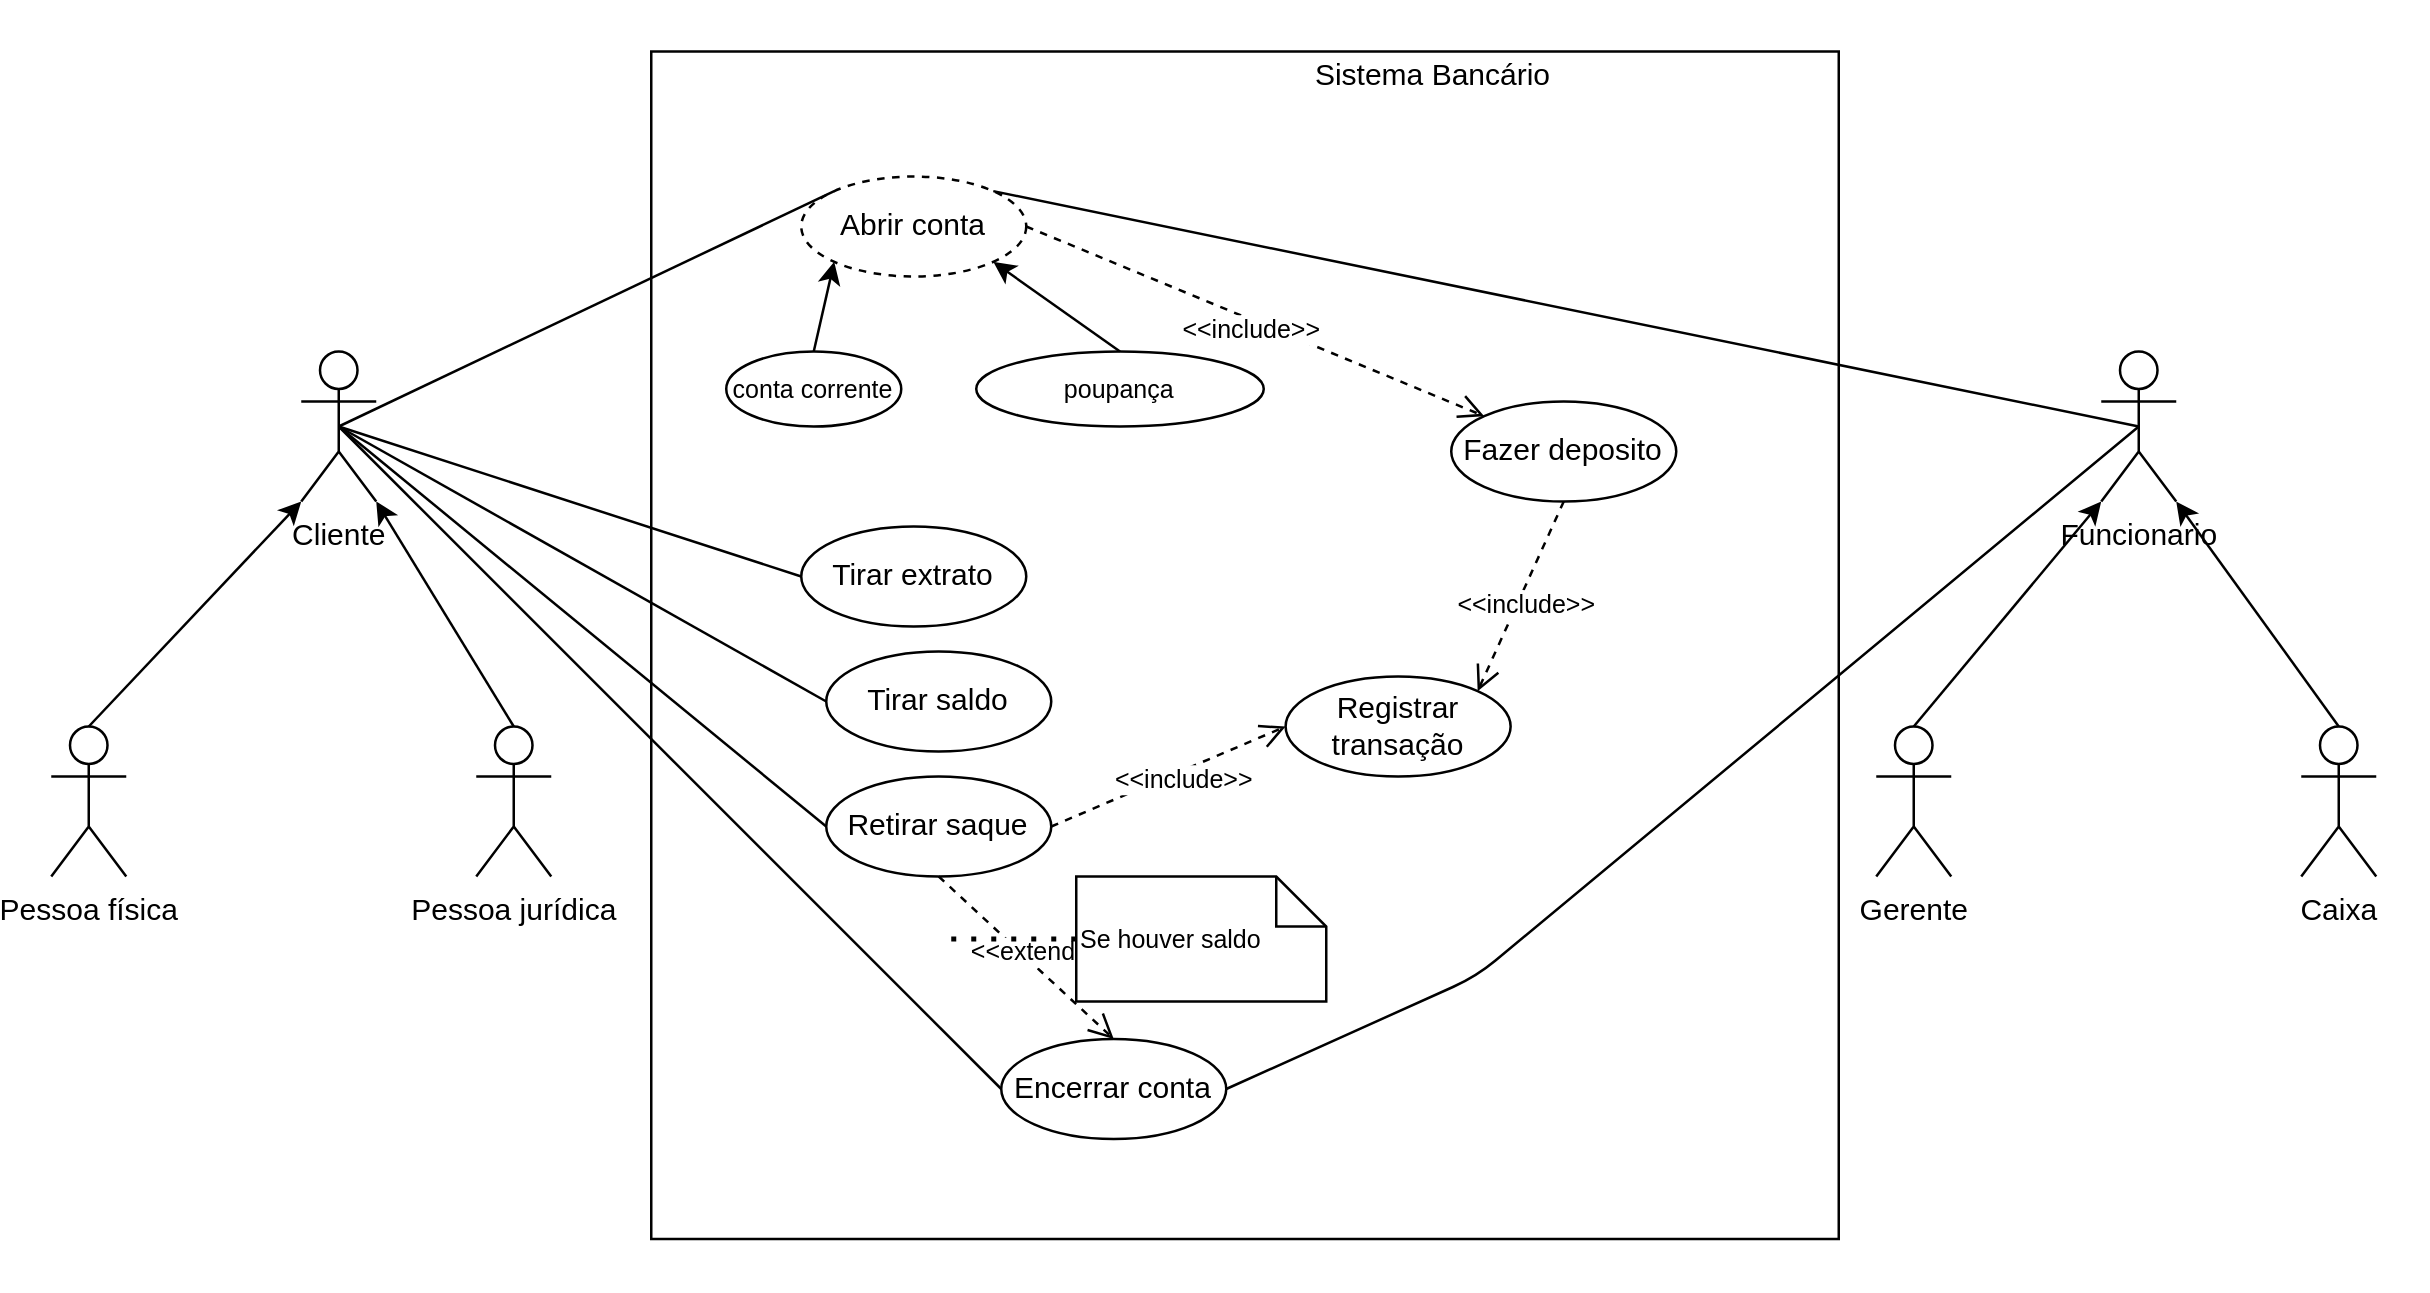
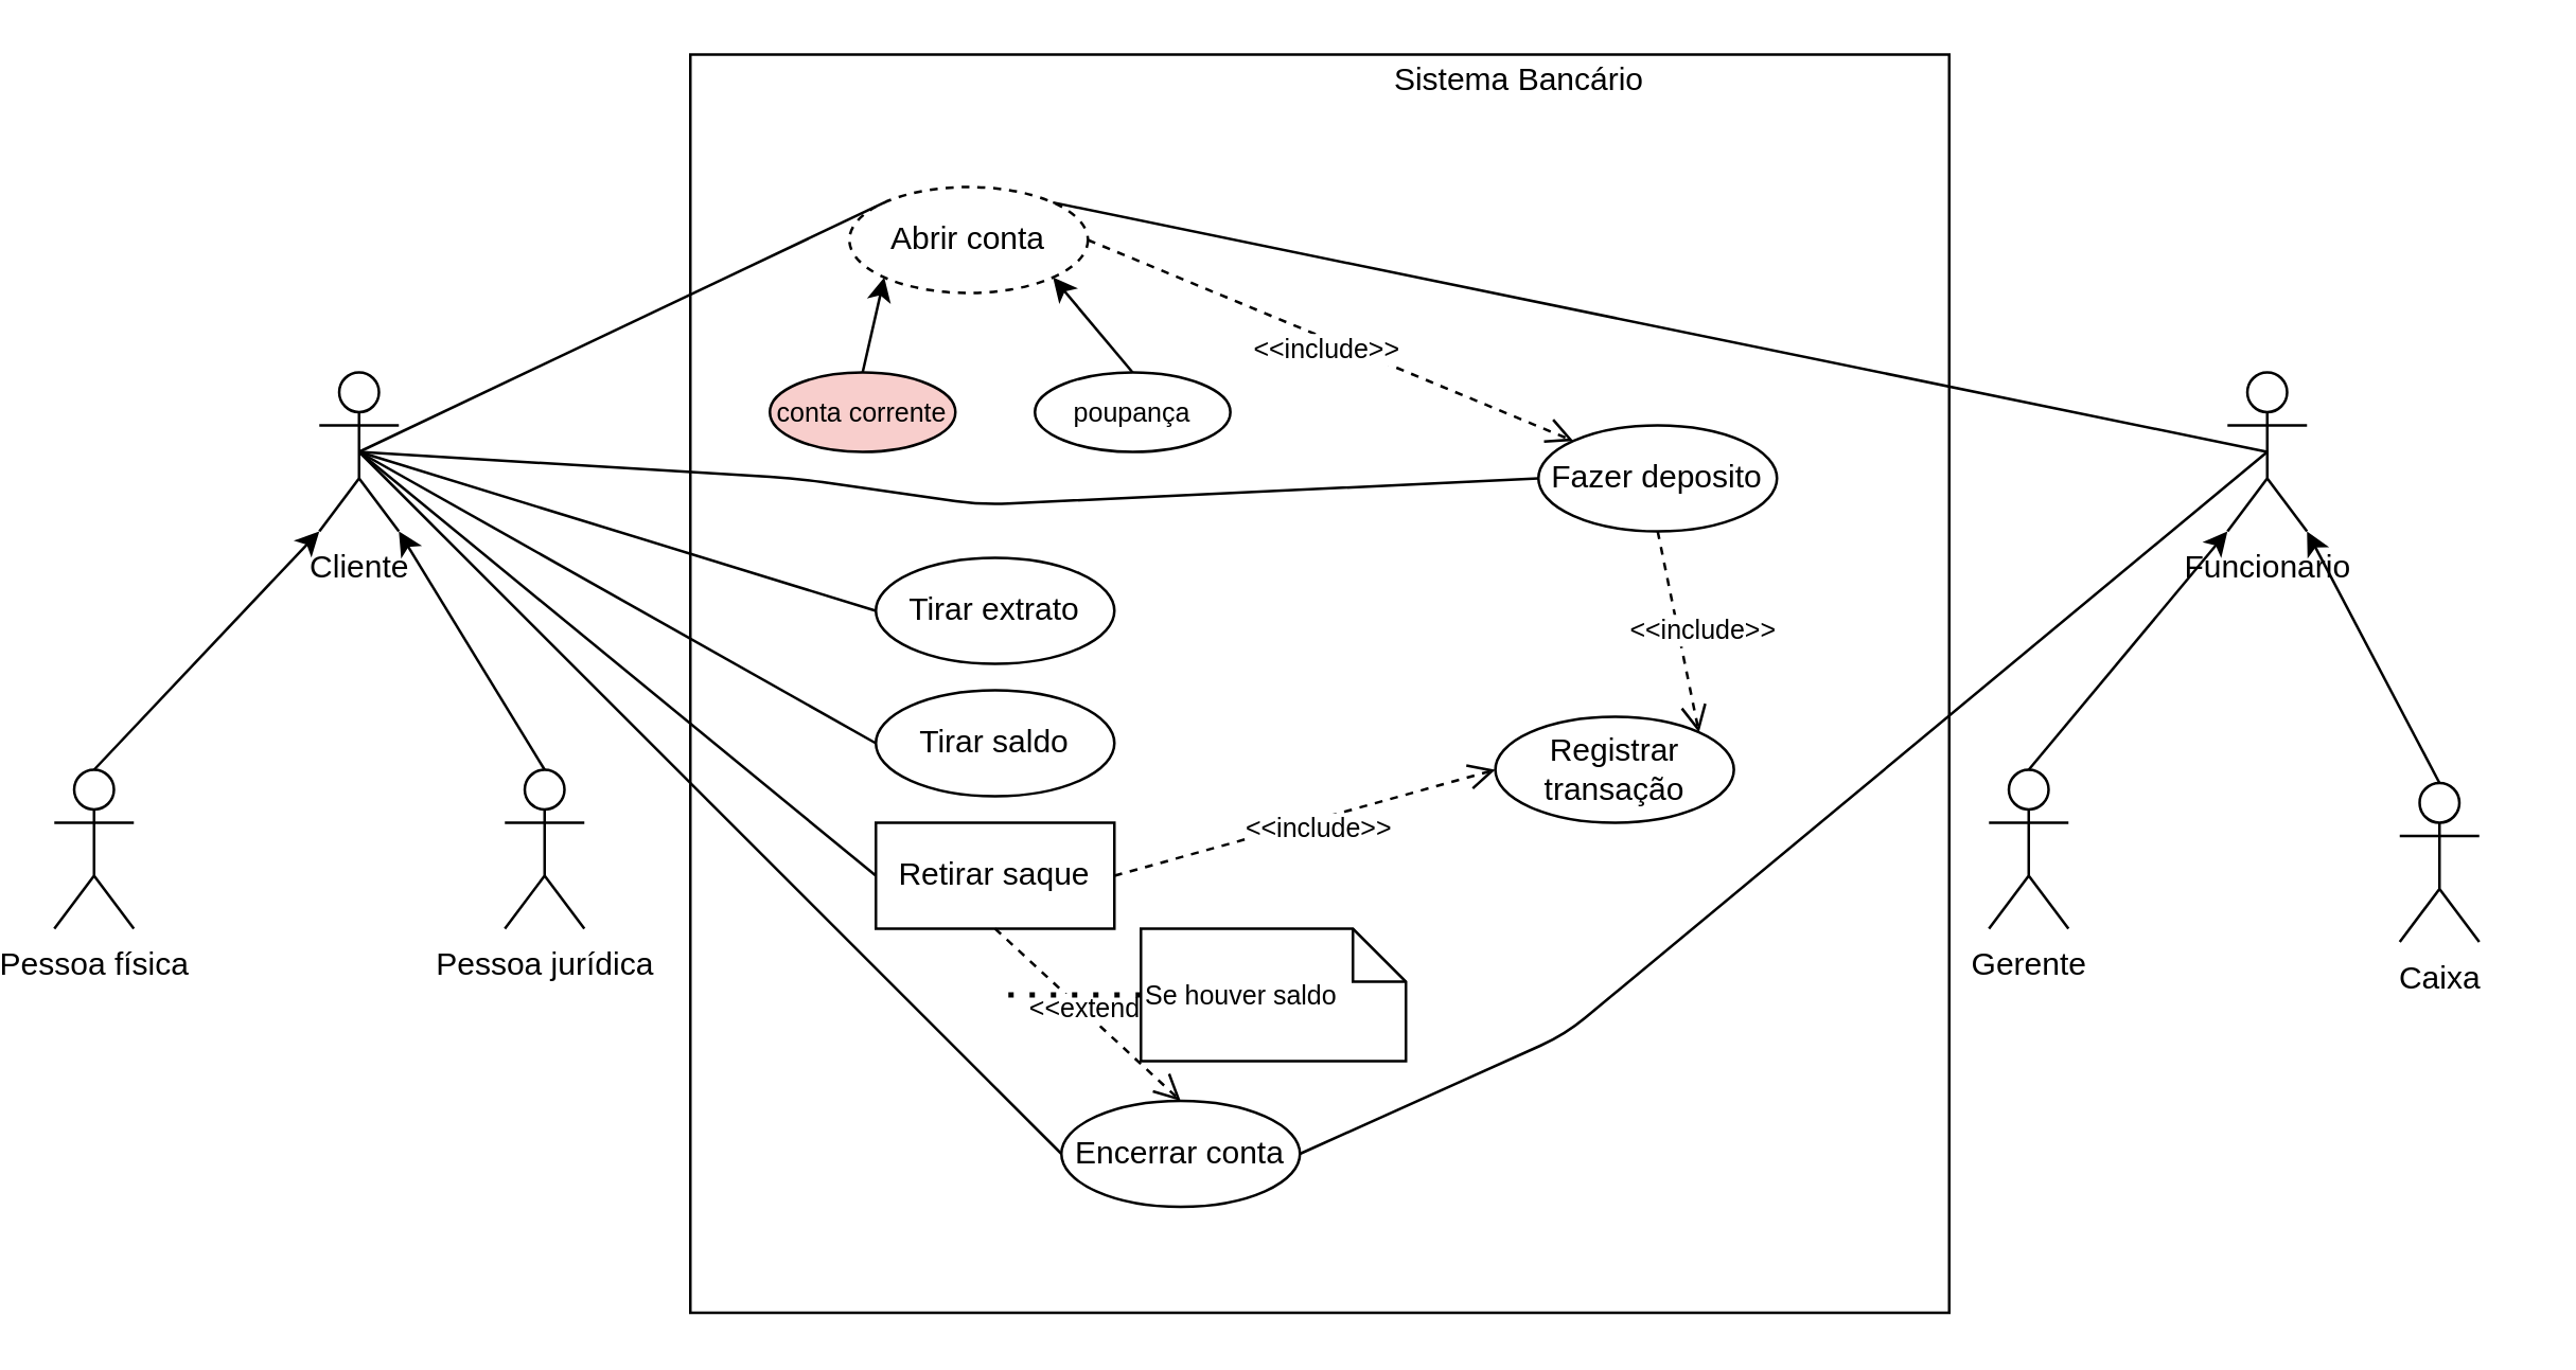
- <mxCell id="21" value="conta corrente" style="ellipse;whiteSpace=wrap;html=1;fontSize=10;" vertex="1" parent="1"><mxGeometry x="290" y="140" width="70" height="30" as="geometry" /></mxCell>
+ <mxCell id="21" value="conta corrente" style="ellipse;whiteSpace=wrap;html=1;fontSize=10;fillColor=#f8cecc;" vertex="1" parent="1"><mxGeometry x="290" y="140" width="70" height="30" as="geometry" /></mxCell>
- <mxCell id="22" value="poupança" style="ellipse;whiteSpace=wrap;html=1;fontSize=10;" vertex="1" parent="1"><mxGeometry x="390" y="140" width="115" height="30" as="geometry" /></mxCell>
+ <mxCell id="22" value="poupança" style="ellipse;whiteSpace=wrap;html=1;fontSize=10;" vertex="1" parent="1"><mxGeometry x="390" y="140" width="73.75" height="30" as="geometry" /></mxCell>
+ <mxCell id="28" value="" style="endArrow=none;html=1;entryX=0;entryY=0.5;entryDx=0;entryDy=0;exitX=0.5;exitY=0.5;exitDx=0;exitDy=0;exitPerimeter=0;" edge="1" parent="1" source="2" target="25"><mxGeometry width="50" height="50" relative="1" as="geometry"><mxPoint x="145" y="100" as="sourcePoint" /><mxPoint x="340" y="310" as="targetPoint" /><Array as="points"><mxPoint x="300" y="180" /><mxPoint x="370" y="190" /></Array></mxGeometry></mxCell>
- <mxCell id="15" value="Tirar extrato" style="ellipse;whiteSpace=wrap;html=1;" vertex="1" parent="1"><mxGeometry x="320" y="210" width="90" height="40" as="geometry" /></mxCell>
+ <mxCell id="15" value="Tirar extrato" style="ellipse;whiteSpace=wrap;html=1;" vertex="1" parent="1"><mxGeometry x="330" y="210" width="90" height="40" as="geometry" /></mxCell>
- <mxCell id="32" value="Registrar transação" style="ellipse;whiteSpace=wrap;html=1;" vertex="1" parent="1"><mxGeometry x="513.75" y="270" width="90" height="40" as="geometry" /></mxCell>
+ <mxCell id="32" value="Registrar transação" style="ellipse;whiteSpace=wrap;html=1;" vertex="1" parent="1"><mxGeometry x="563.75" y="270" width="90" height="40" as="geometry" /></mxCell>
- <mxCell id="9" value="Caixa" style="shape=umlActor;verticalLabelPosition=bottom;verticalAlign=top;html=1;outlineConnect=0;" vertex="1" parent="1"><mxGeometry x="920" y="290" width="30" height="60" as="geometry" /></mxCell>
+ <mxCell id="9" value="Caixa" style="shape=umlActor;verticalLabelPosition=bottom;verticalAlign=top;html=1;outlineConnect=0;" vertex="1" parent="1"><mxGeometry x="905" y="295" width="30" height="60" as="geometry" /></mxCell>
- <mxCell id="26" value="Retirar saque" style="ellipse;whiteSpace=wrap;html=1;" vertex="1" parent="1"><mxGeometry x="330" y="310" width="90" height="40" as="geometry" /></mxCell>
+ <mxCell id="26" value="Retirar saque" style="whiteSpace=wrap;html=1;rounded=0;" vertex="1" parent="1"><mxGeometry x="330" y="310" width="90" height="40" as="geometry" /></mxCell>
